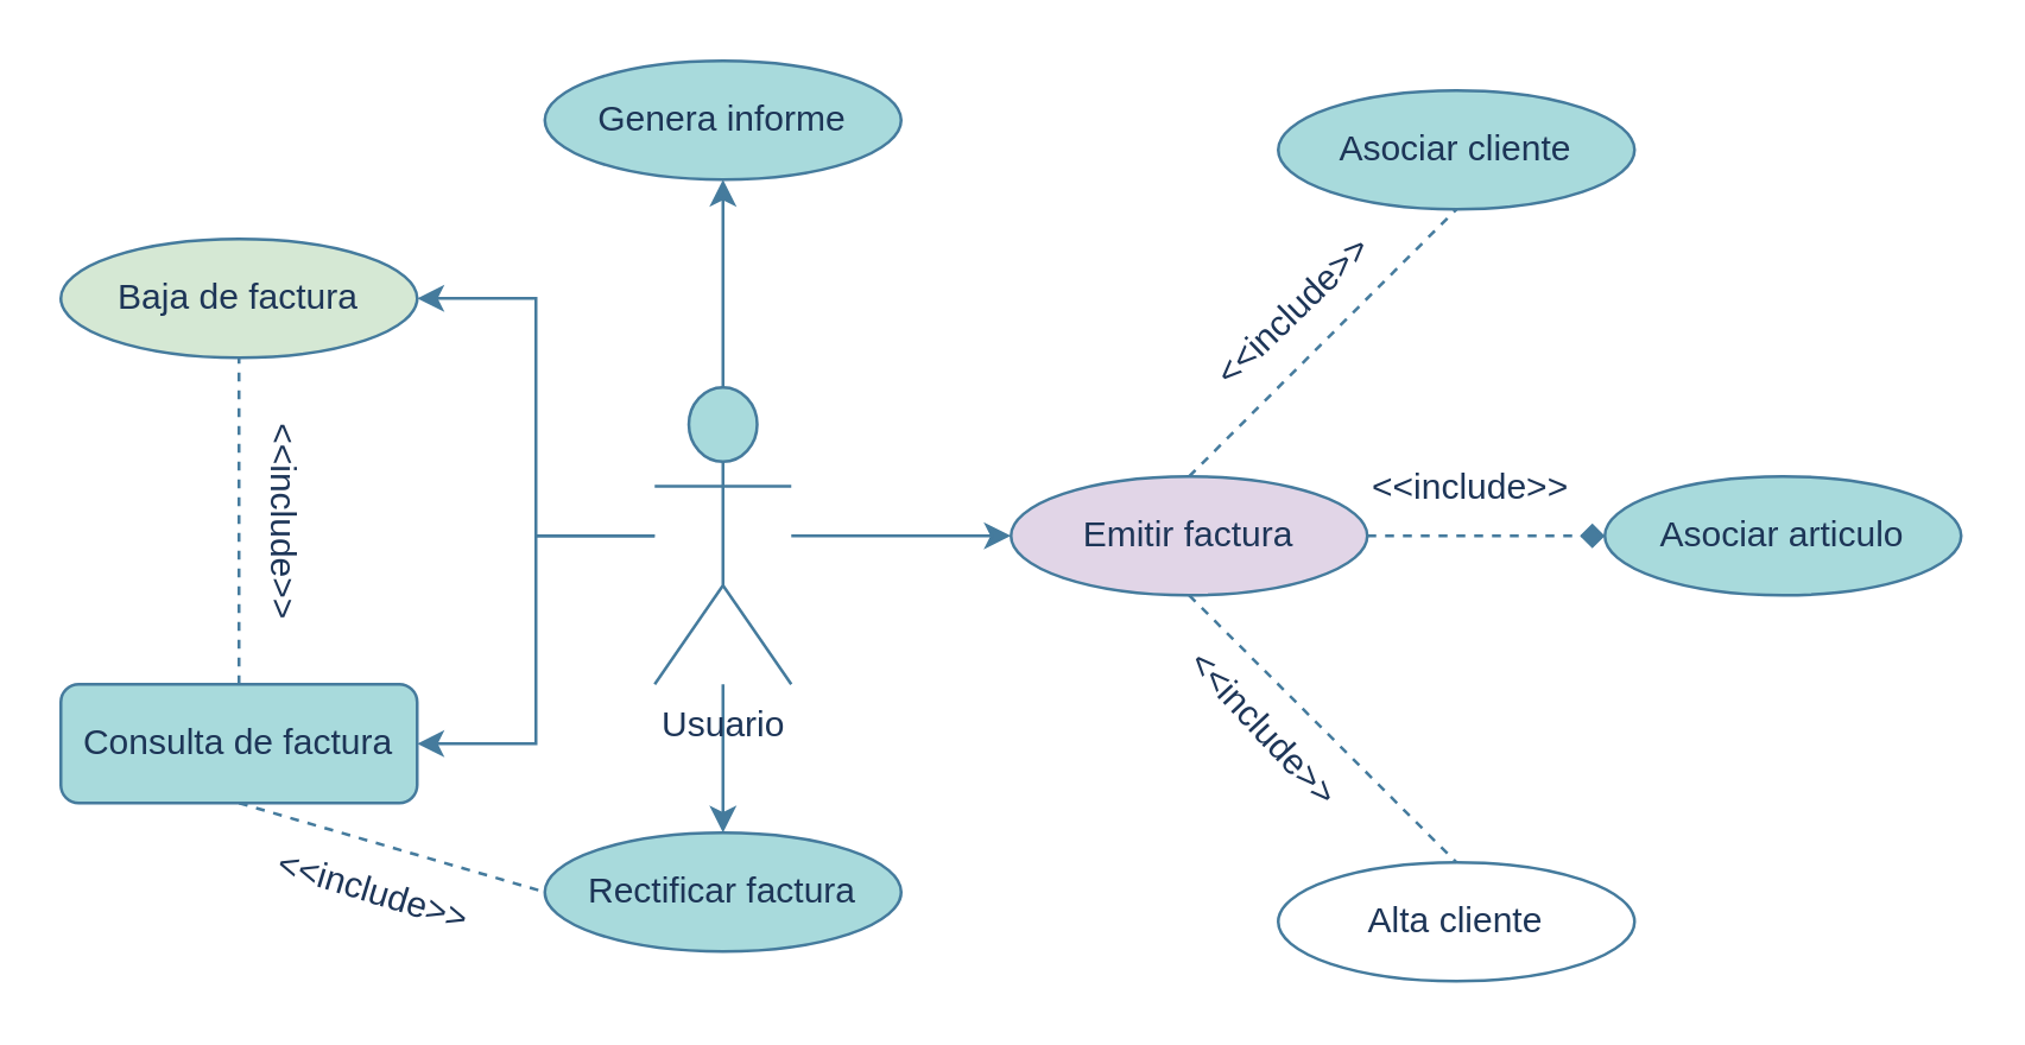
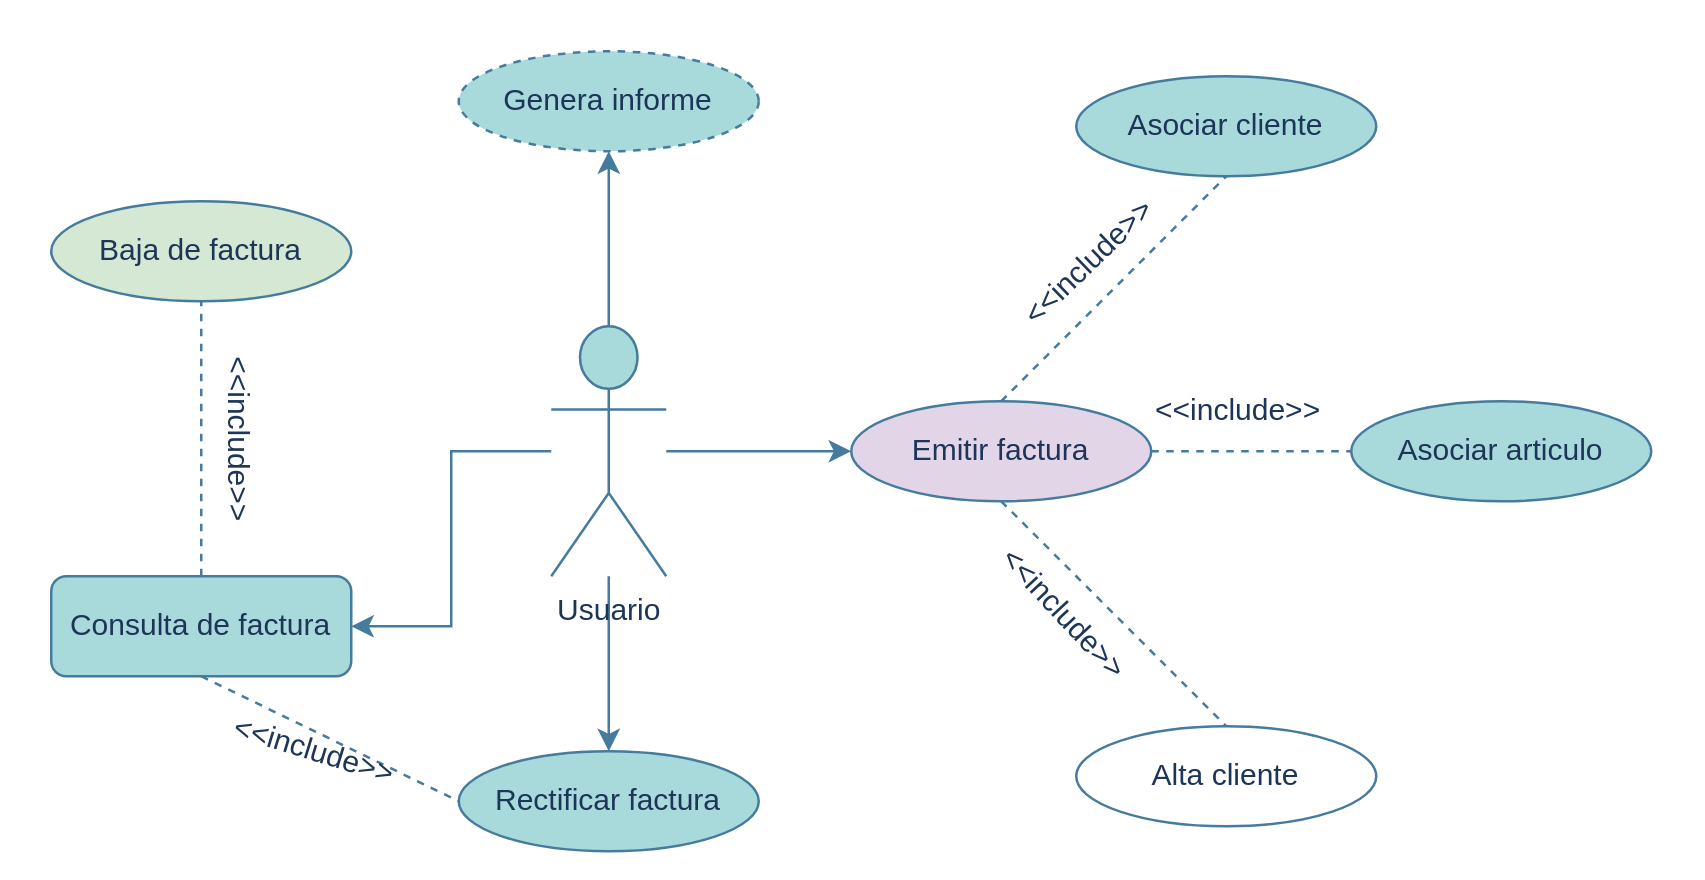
- <mxCell id="9" value="Genera informe" style="ellipse;whiteSpace=wrap;html=1;labelBackgroundColor=none;fillColor=#A8DADC;strokeColor=#457B9D;fontColor=#1D3557;" vertex="1" parent="1"><mxGeometry x="183" y="20" width="120" height="40" as="geometry" /></mxCell>
+ <mxCell id="9" value="Genera informe" style="ellipse;whiteSpace=wrap;html=1;labelBackgroundColor=none;fillColor=#A8DADC;strokeColor=#457B9D;fontColor=#1D3557;dashed=1;" vertex="1" parent="1"><mxGeometry x="183" y="20" width="120" height="40" as="geometry" /></mxCell>
- <mxCell id="3" style="edgeStyle=orthogonalEdgeStyle;rounded=0;orthogonalLoop=1;jettySize=auto;html=1;entryX=1;entryY=0.5;entryDx=0;entryDy=0;labelBackgroundColor=none;strokeColor=#457B9D;fontColor=default;" edge="1" parent="1" source="7" target="8"><mxGeometry relative="1" as="geometry" /></mxCell>
- <mxCell id="21" value="" style="endArrow=diamond;dashed=1;html=1;rounded=0;entryX=0;entryY=0.5;entryDx=0;entryDy=0;exitX=1;exitY=0.5;exitDx=0;exitDy=0;labelBackgroundColor=none;strokeColor=#457B9D;fontColor=default;" edge="1" parent="1" source="12" target="10"><mxGeometry width="50" height="50" relative="1" as="geometry"><mxPoint x="465" y="240" as="sourcePoint" /><mxPoint x="515" y="190" as="targetPoint" /></mxGeometry></mxCell>
+ <mxCell id="21" value="" style="endArrow=none;dashed=1;html=1;rounded=0;entryX=0;entryY=0.5;entryDx=0;entryDy=0;exitX=1;exitY=0.5;exitDx=0;exitDy=0;labelBackgroundColor=none;strokeColor=#457B9D;fontColor=default;" edge="1" parent="1" source="12" target="10"><mxGeometry width="50" height="50" relative="1" as="geometry"><mxPoint x="465" y="240" as="sourcePoint" /><mxPoint x="515" y="190" as="targetPoint" /></mxGeometry></mxCell>
- <mxCell id="14" value="Rectificar factura" style="ellipse;whiteSpace=wrap;html=1;labelBackgroundColor=none;fillColor=#A8DADC;strokeColor=#457B9D;fontColor=#1D3557;" vertex="1" parent="1"><mxGeometry x="183" y="280" width="120" height="40" as="geometry" /></mxCell>
+ <mxCell id="14" value="Rectificar factura" style="ellipse;whiteSpace=wrap;html=1;labelBackgroundColor=none;fillColor=#A8DADC;strokeColor=#457B9D;fontColor=#1D3557;" vertex="1" parent="1"><mxGeometry x="183" y="300" width="120" height="40" as="geometry" /></mxCell>
